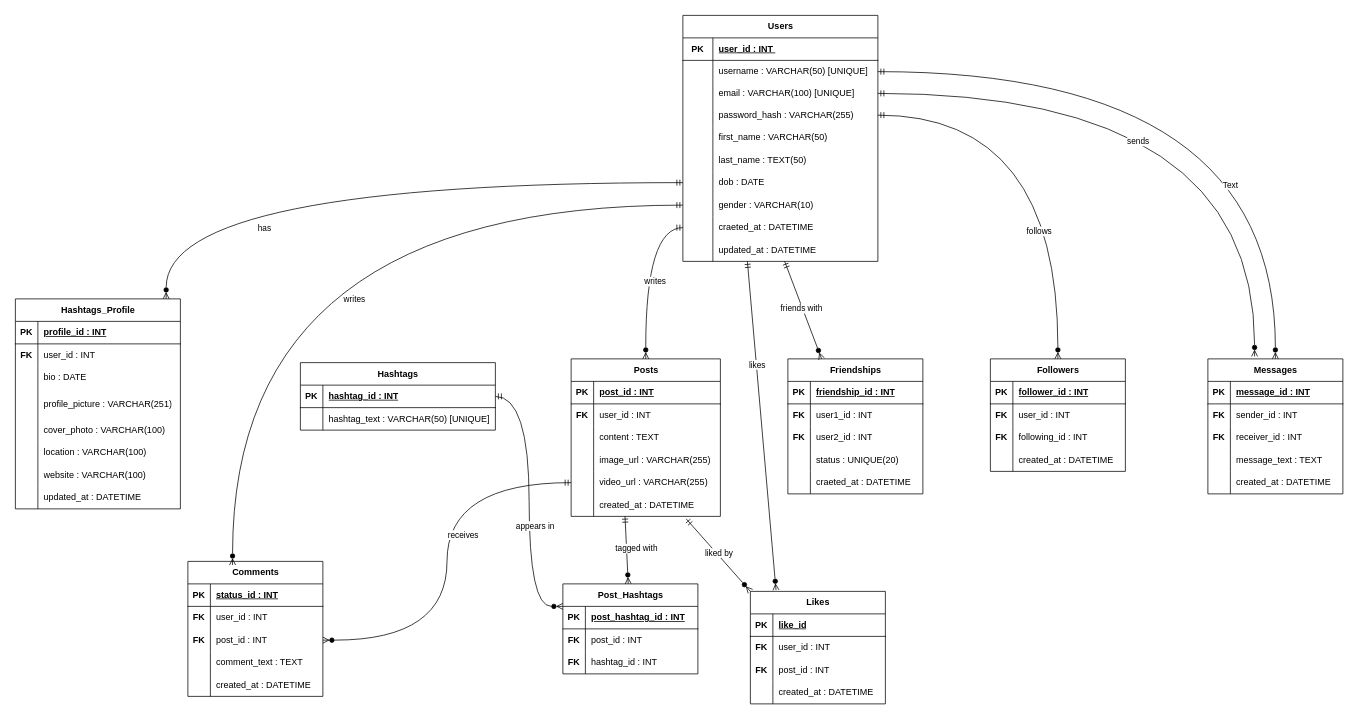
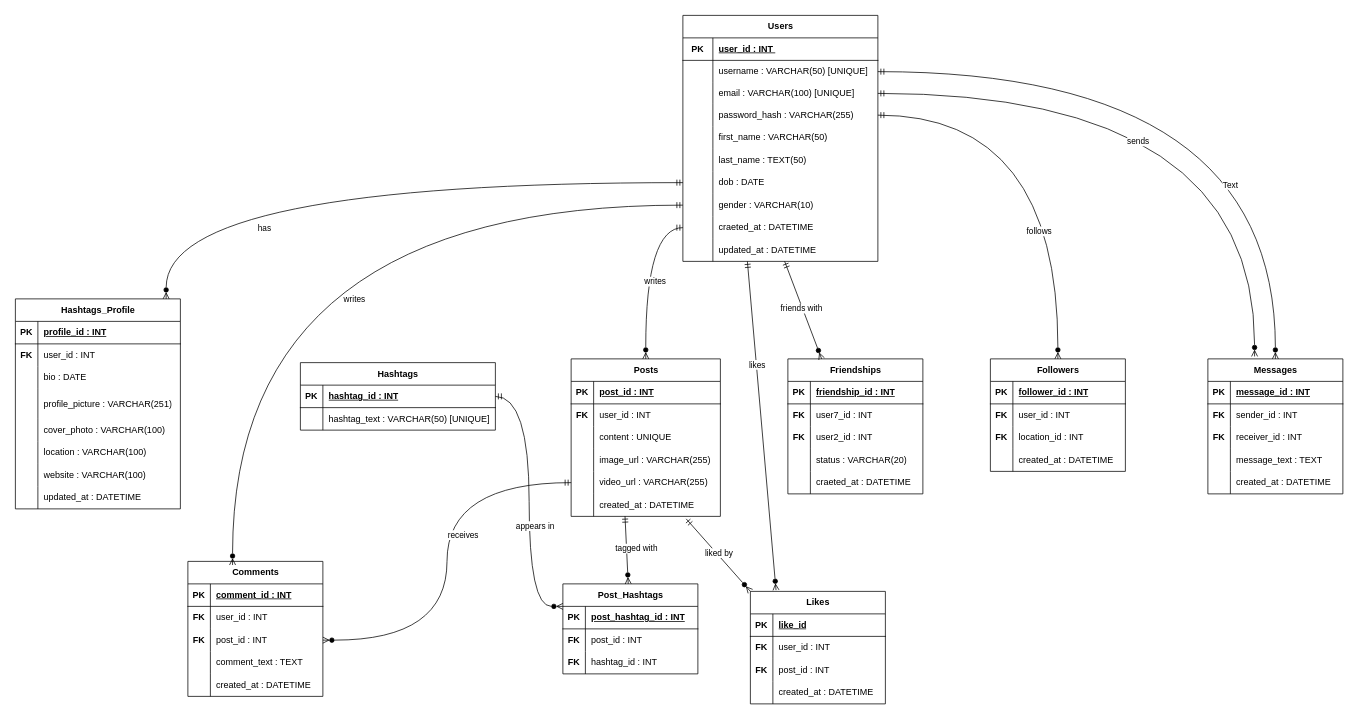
- <mxCell id="68" value="user1_id : INT" style="shape=partialRectangle;connectable=0;fillColor=none;top=0;left=0;bottom=0;right=0;align=left;spacingLeft=6;overflow=hidden;whiteSpace=wrap;html=1;" vertex="1" parent="66"><mxGeometry x="30" width="150" height="30" as="geometry"><mxRectangle width="150" height="30" as="alternateBounds" /></mxGeometry></mxCell>
+ <mxCell id="68" value="user7_id : INT" style="shape=partialRectangle;connectable=0;fillColor=none;top=0;left=0;bottom=0;right=0;align=left;spacingLeft=6;overflow=hidden;whiteSpace=wrap;html=1;" vertex="1" parent="66"><mxGeometry x="30" width="150" height="30" as="geometry"><mxRectangle width="150" height="30" as="alternateBounds" /></mxGeometry></mxCell>
- <mxCell id="87" value="content : TEXT" style="shape=partialRectangle;connectable=0;fillColor=none;top=0;left=0;bottom=0;right=0;align=left;spacingLeft=6;overflow=hidden;whiteSpace=wrap;html=1;" vertex="1" parent="85"><mxGeometry x="30" width="169" height="30" as="geometry"><mxRectangle width="169" height="30" as="alternateBounds" /></mxGeometry></mxCell>
+ <mxCell id="87" value="content : UNIQUE" style="shape=partialRectangle;connectable=0;fillColor=none;top=0;left=0;bottom=0;right=0;align=left;spacingLeft=6;overflow=hidden;whiteSpace=wrap;html=1;" vertex="1" parent="85"><mxGeometry x="30" width="169" height="30" as="geometry"><mxRectangle width="169" height="30" as="alternateBounds" /></mxGeometry></mxCell>
- <mxCell id="58" value="following_id : INT" style="shape=partialRectangle;connectable=0;fillColor=none;top=0;left=0;bottom=0;right=0;align=left;spacingLeft=6;overflow=hidden;whiteSpace=wrap;html=1;" vertex="1" parent="56"><mxGeometry x="30" width="150" height="30" as="geometry"><mxRectangle width="150" height="30" as="alternateBounds" /></mxGeometry></mxCell>
+ <mxCell id="58" value="location_id : INT" style="shape=partialRectangle;connectable=0;fillColor=none;top=0;left=0;bottom=0;right=0;align=left;spacingLeft=6;overflow=hidden;whiteSpace=wrap;html=1;" vertex="1" parent="56"><mxGeometry x="30" width="150" height="30" as="geometry"><mxRectangle width="150" height="30" as="alternateBounds" /></mxGeometry></mxCell>
- <mxCell id="74" value="status : UNIQUE(20)" style="shape=partialRectangle;connectable=0;fillColor=none;top=0;left=0;bottom=0;right=0;align=left;spacingLeft=6;overflow=hidden;whiteSpace=wrap;html=1;" vertex="1" parent="72"><mxGeometry x="30" width="150" height="30" as="geometry"><mxRectangle width="150" height="30" as="alternateBounds" /></mxGeometry></mxCell>
+ <mxCell id="74" value="status : VARCHAR(20)" style="shape=partialRectangle;connectable=0;fillColor=none;top=0;left=0;bottom=0;right=0;align=left;spacingLeft=6;overflow=hidden;whiteSpace=wrap;html=1;" vertex="1" parent="72"><mxGeometry x="30" width="150" height="30" as="geometry"><mxRectangle width="150" height="30" as="alternateBounds" /></mxGeometry></mxCell>
- <mxCell id="107" value="status_id : INT" style="shape=partialRectangle;connectable=0;fillColor=none;top=0;left=0;bottom=0;right=0;align=left;spacingLeft=6;fontStyle=5;overflow=hidden;whiteSpace=wrap;html=1;" vertex="1" parent="105"><mxGeometry x="30" width="150" height="30" as="geometry"><mxRectangle width="150" height="30" as="alternateBounds" /></mxGeometry></mxCell>
+ <mxCell id="107" value="comment_id : INT" style="shape=partialRectangle;connectable=0;fillColor=none;top=0;left=0;bottom=0;right=0;align=left;spacingLeft=6;fontStyle=5;overflow=hidden;whiteSpace=wrap;html=1;" vertex="1" parent="105"><mxGeometry x="30" width="150" height="30" as="geometry"><mxRectangle width="150" height="30" as="alternateBounds" /></mxGeometry></mxCell>
